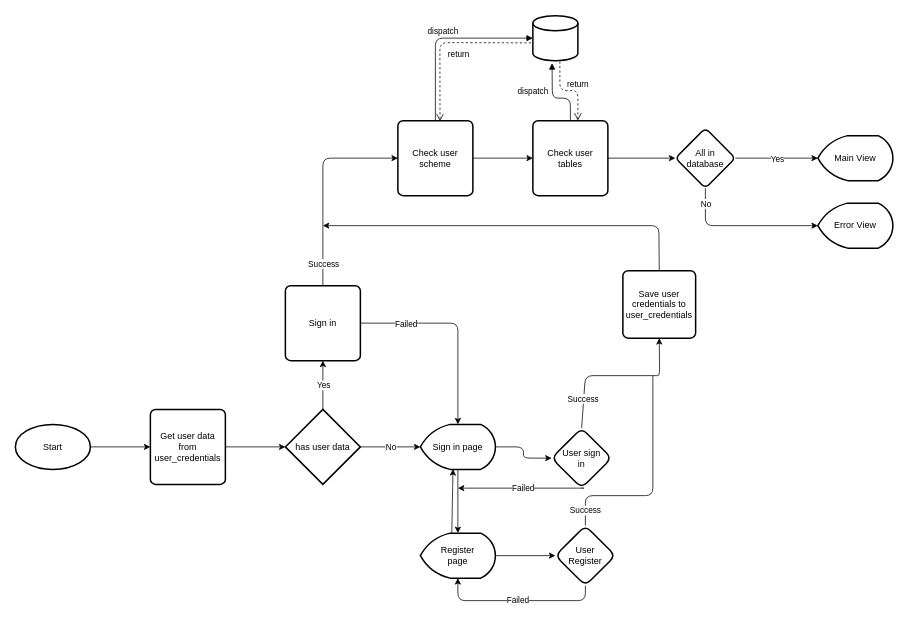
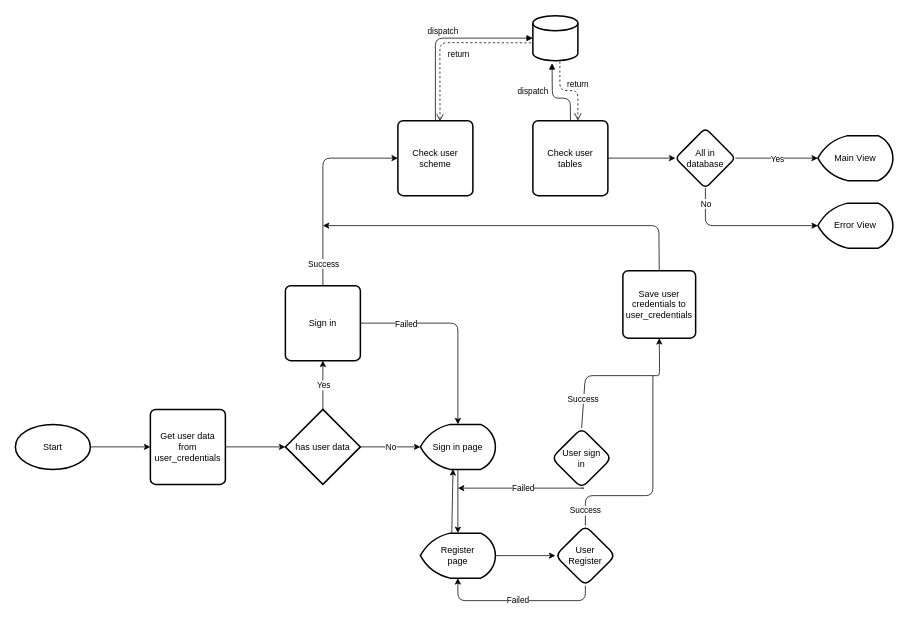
- <mxCell id="27" value="" style="edgeStyle=orthogonalEdgeStyle;rounded=1;orthogonalLoop=1;jettySize=auto;html=1;" edge="1" parent="1" source="28" target="34"><mxGeometry relative="1" as="geometry" /></mxCell>
- <mxCell id="14" value="" style="edgeStyle=orthogonalEdgeStyle;rounded=1;orthogonalLoop=1;jettySize=auto;html=1;" edge="1" parent="1" source="16" target="19"><mxGeometry relative="1" as="geometry" /></mxCell>
